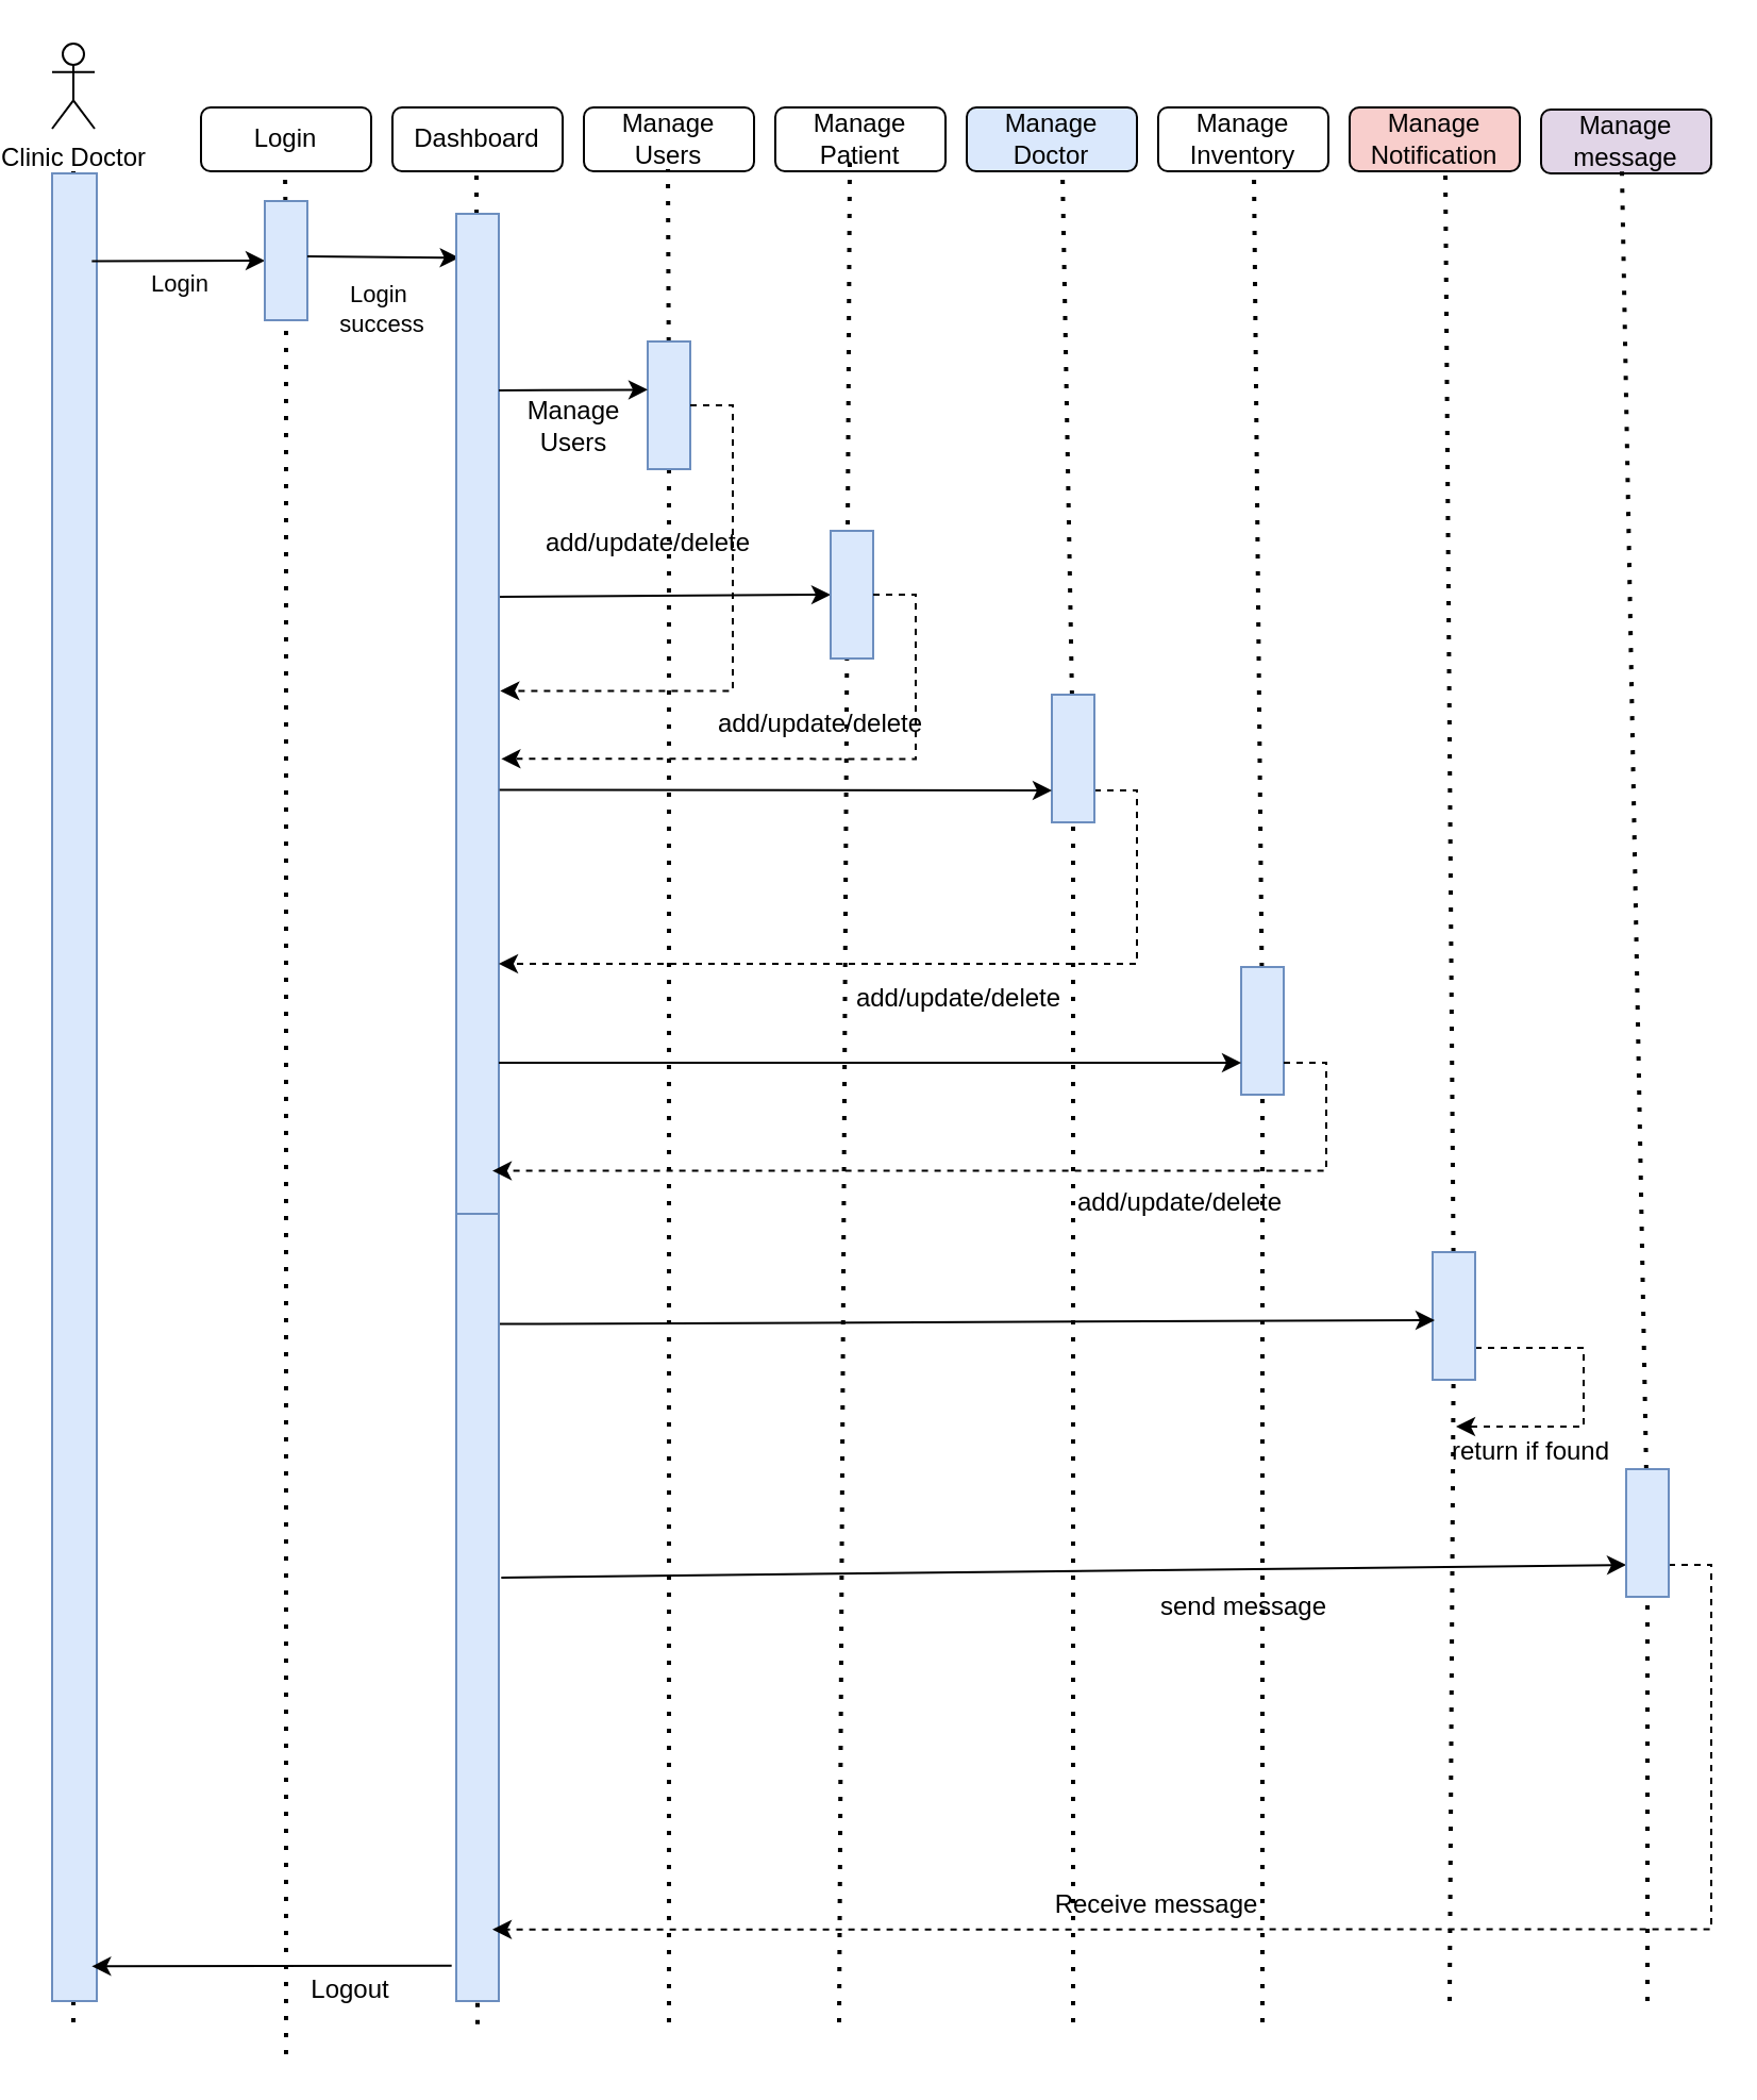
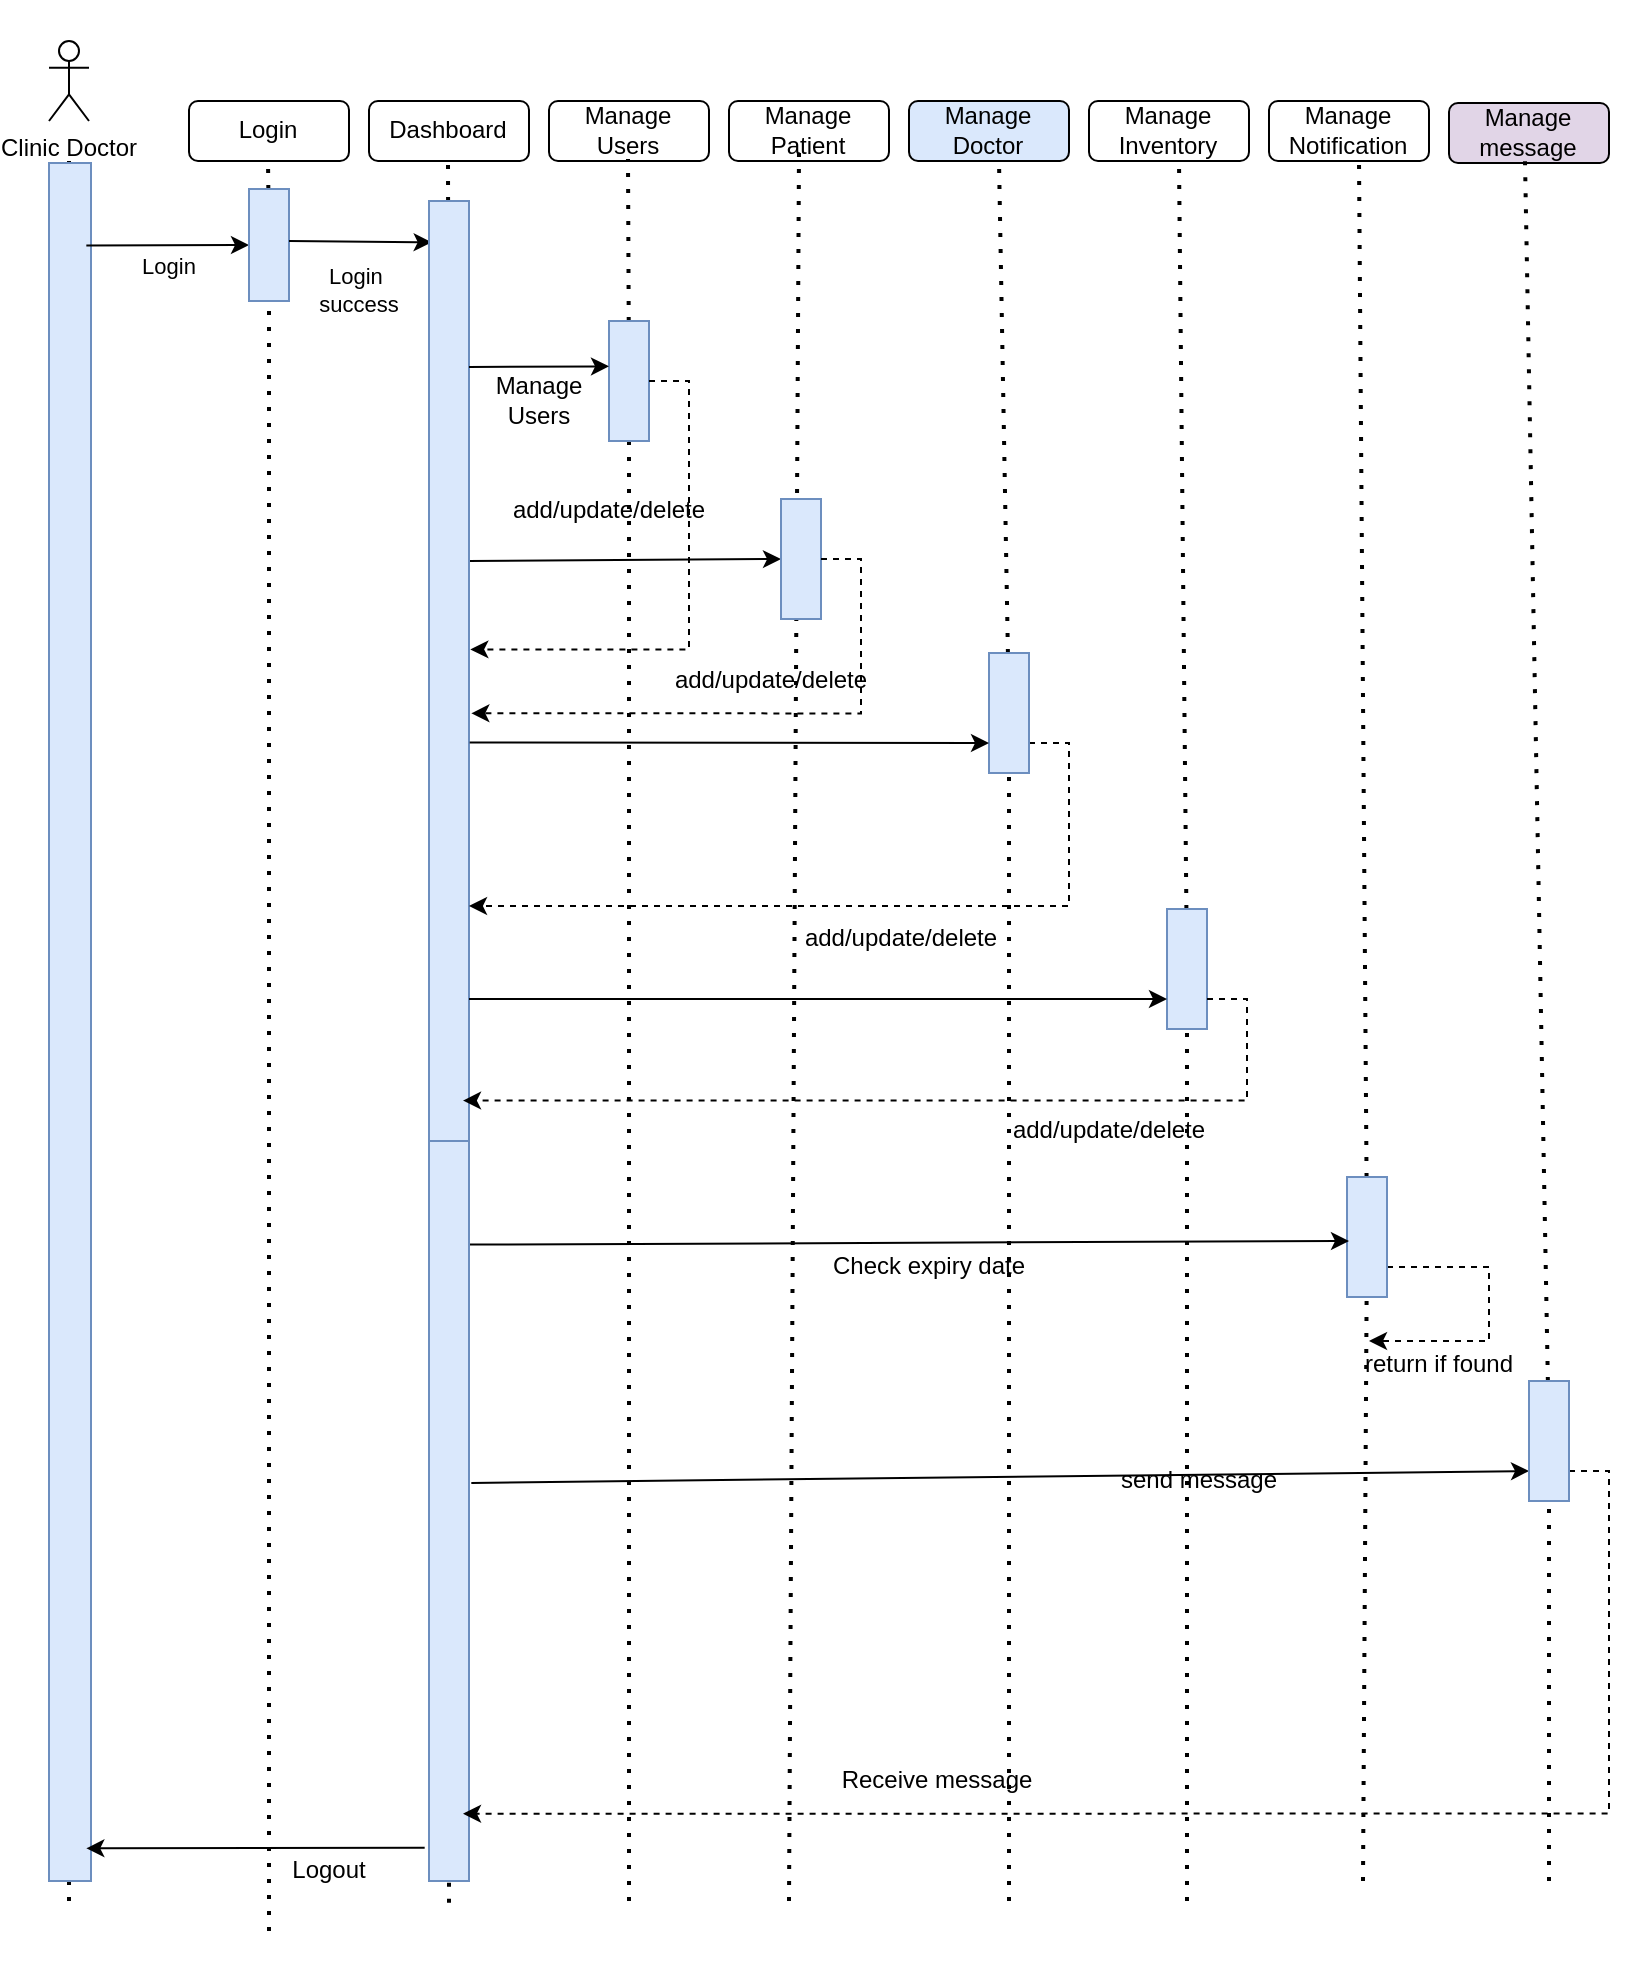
- <mxCell id="28" value="Manage Notification" style="rounded=1;whiteSpace=wrap;html=1;fillColor=#f8cecc;" vertex="1" parent="1"><mxGeometry x="630" y="50" width="80" height="30" as="geometry" /></mxCell>
+ <mxCell id="28" value="Manage Notification" style="rounded=1;whiteSpace=wrap;html=1;" vertex="1" parent="1"><mxGeometry x="630" y="50" width="80" height="30" as="geometry" /></mxCell>
+ <mxCell id="58" value="Check expiry date" style="text;html=1;align=center;verticalAlign=middle;resizable=0;points=[];autosize=1;strokeColor=none;fillColor=none;" vertex="1" parent="1"><mxGeometry x="400" y="618" width="120" height="30" as="geometry" /></mxCell>
- <mxCell id="63" value="send message" style="text;html=1;align=center;verticalAlign=middle;resizable=0;points=[];autosize=1;strokeColor=none;fillColor=none;" vertex="1" parent="1"><mxGeometry x="530" y="740" width="100" height="30" as="geometry" /></mxCell>
+ <mxCell id="63" value="send message" style="text;html=1;align=center;verticalAlign=middle;resizable=0;points=[];autosize=1;strokeColor=none;fillColor=none;" vertex="1" parent="1"><mxGeometry x="545" y="725" width="100" height="30" as="geometry" /></mxCell>
- <mxCell id="64" value="Receive message" style="text;html=1;align=center;verticalAlign=middle;resizable=0;points=[];autosize=1;strokeColor=none;fillColor=none;" vertex="1" parent="1"><mxGeometry x="479" y="880" width="120" height="30" as="geometry" /></mxCell>
+ <mxCell id="64" value="Receive message" style="text;html=1;align=center;verticalAlign=middle;resizable=0;points=[];autosize=1;strokeColor=none;fillColor=none;" vertex="1" parent="1"><mxGeometry x="404" y="875" width="120" height="30" as="geometry" /></mxCell>
